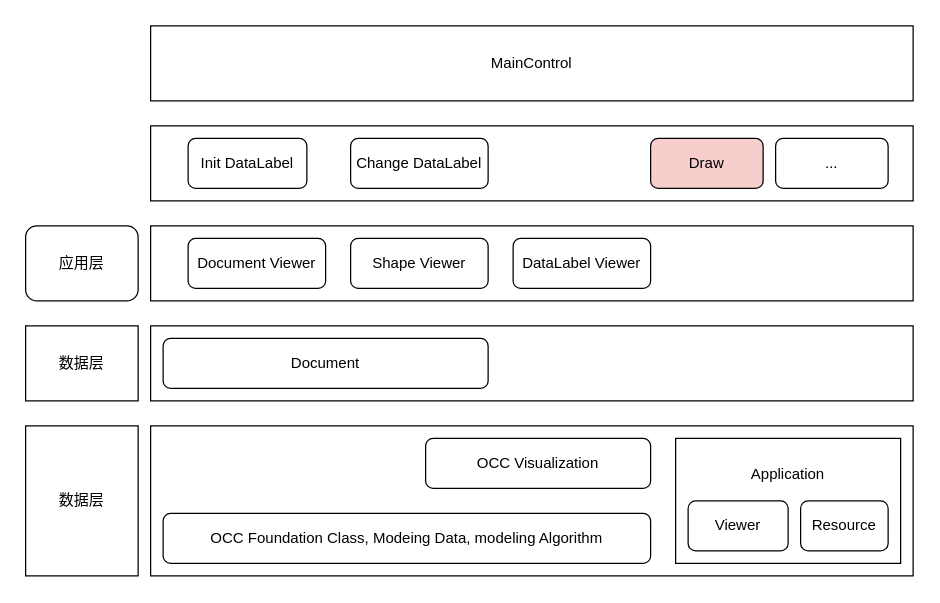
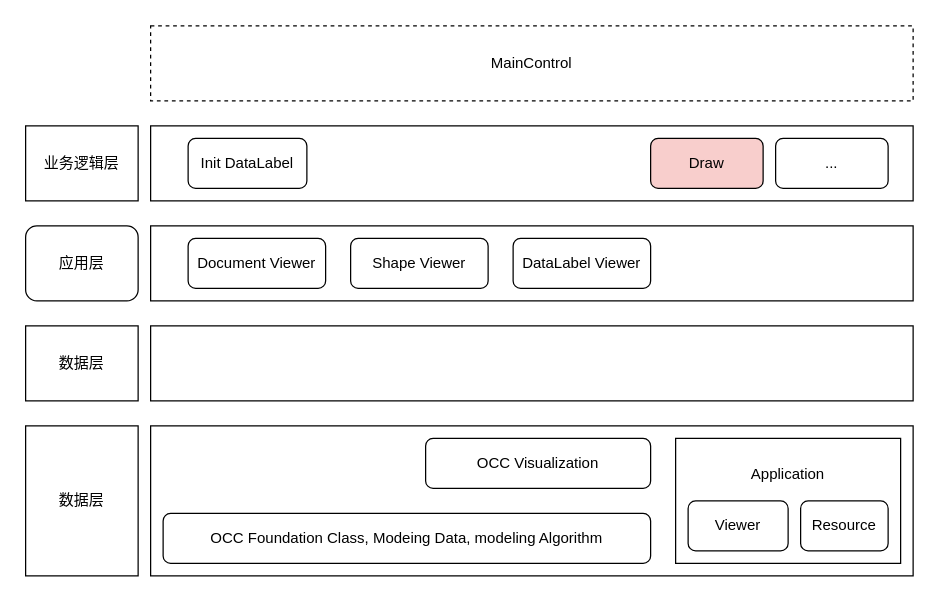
- <mxCell id="23" value="MainControl" style="rounded=0;whiteSpace=wrap;html=1;" vertex="1" parent="1"><mxGeometry x="120" y="20" width="610" height="60" as="geometry" /></mxCell>
+ <mxCell id="23" value="MainControl" style="rounded=0;whiteSpace=wrap;html=1;dashed=1;" vertex="1" parent="1"><mxGeometry x="120" y="20" width="610" height="60" as="geometry" /></mxCell>
+ <mxCell id="7" value="业务逻辑层" style="rounded=0;whiteSpace=wrap;html=1;" parent="1" vertex="1"><mxGeometry x="20" y="100" width="90" height="60" as="geometry" /></mxCell>
- <mxCell id="10" value="Change DataLabel" style="rounded=1;whiteSpace=wrap;html=1;" parent="1" vertex="1"><mxGeometry x="280" y="110" width="110" height="40" as="geometry" /></mxCell>
- <mxCell id="6" value="Document" style="rounded=1;whiteSpace=wrap;html=1;" parent="1" vertex="1"><mxGeometry x="130" y="270" width="260" height="40" as="geometry" /></mxCell>
